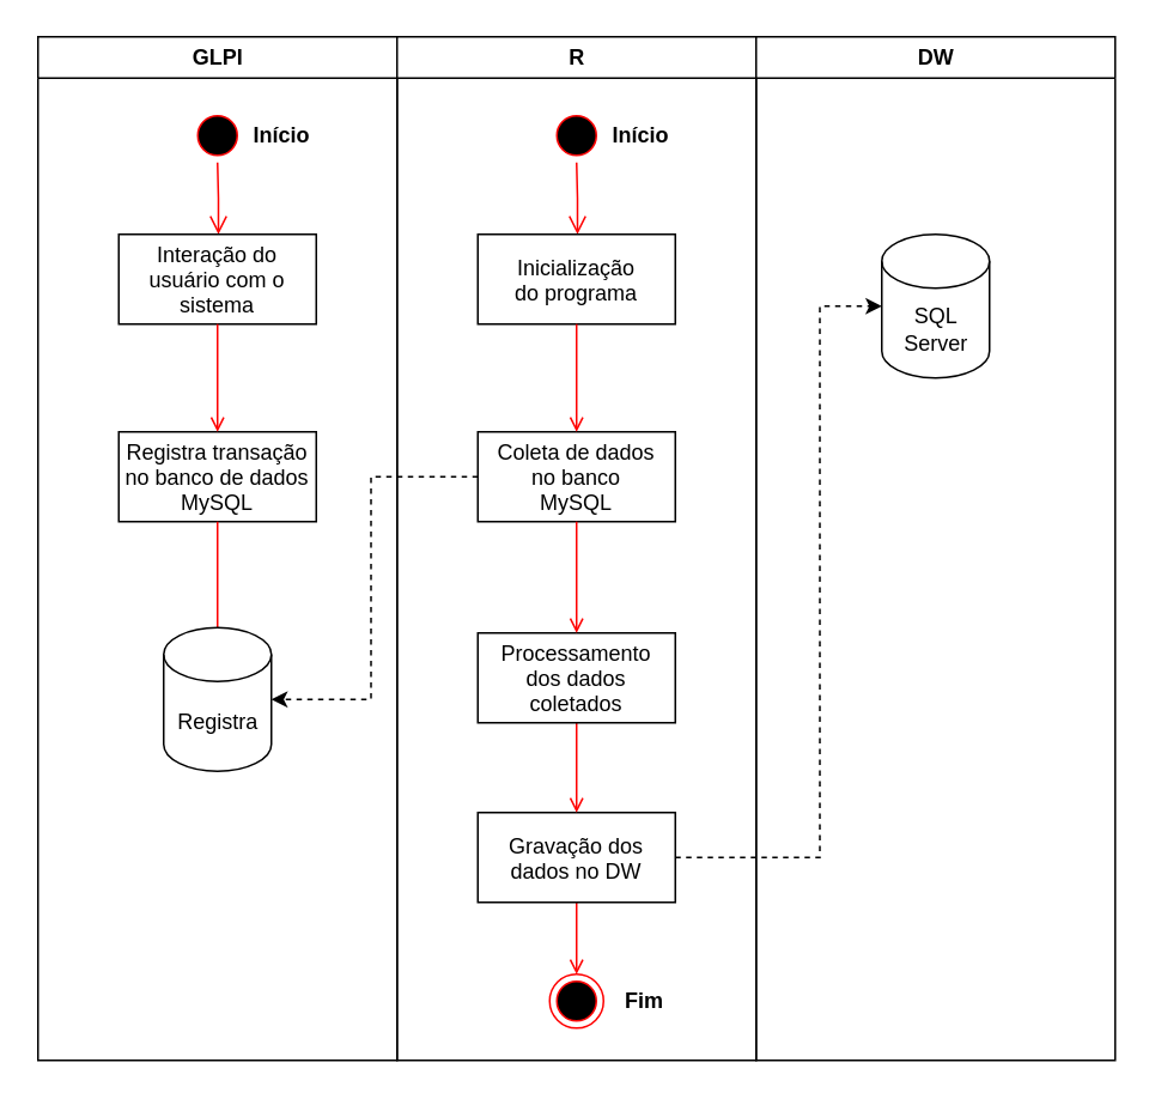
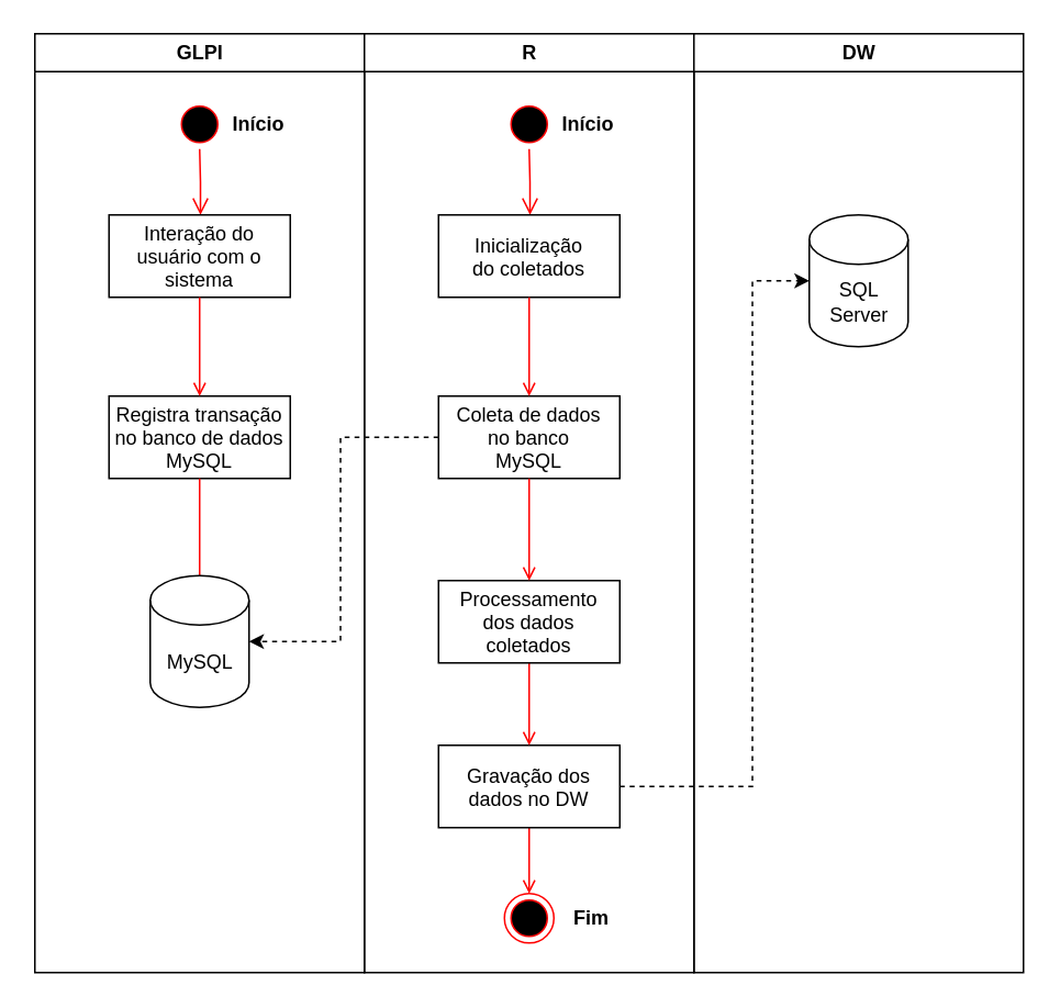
- <mxCell id="14" value="Inicialização&#10;do programa" style="" parent="11" vertex="1"><mxGeometry x="45" y="110" width="110" height="50" as="geometry" /></mxCell>
+ <mxCell id="14" value="Inicialização&#10;do coletados" style="" parent="11" vertex="1"><mxGeometry x="45" y="110" width="110" height="50" as="geometry" /></mxCell>
- <mxCell id="9" value="Registra" style="shape=cylinder3;whiteSpace=wrap;html=1;boundedLbl=1;backgroundOutline=1;size=15;" parent="2" vertex="1"><mxGeometry x="70" y="329" width="60" height="80" as="geometry" /></mxCell>
+ <mxCell id="9" value="MySQL" style="shape=cylinder3;whiteSpace=wrap;html=1;boundedLbl=1;backgroundOutline=1;size=15;" parent="2" vertex="1"><mxGeometry x="70" y="329" width="60" height="80" as="geometry" /></mxCell>
